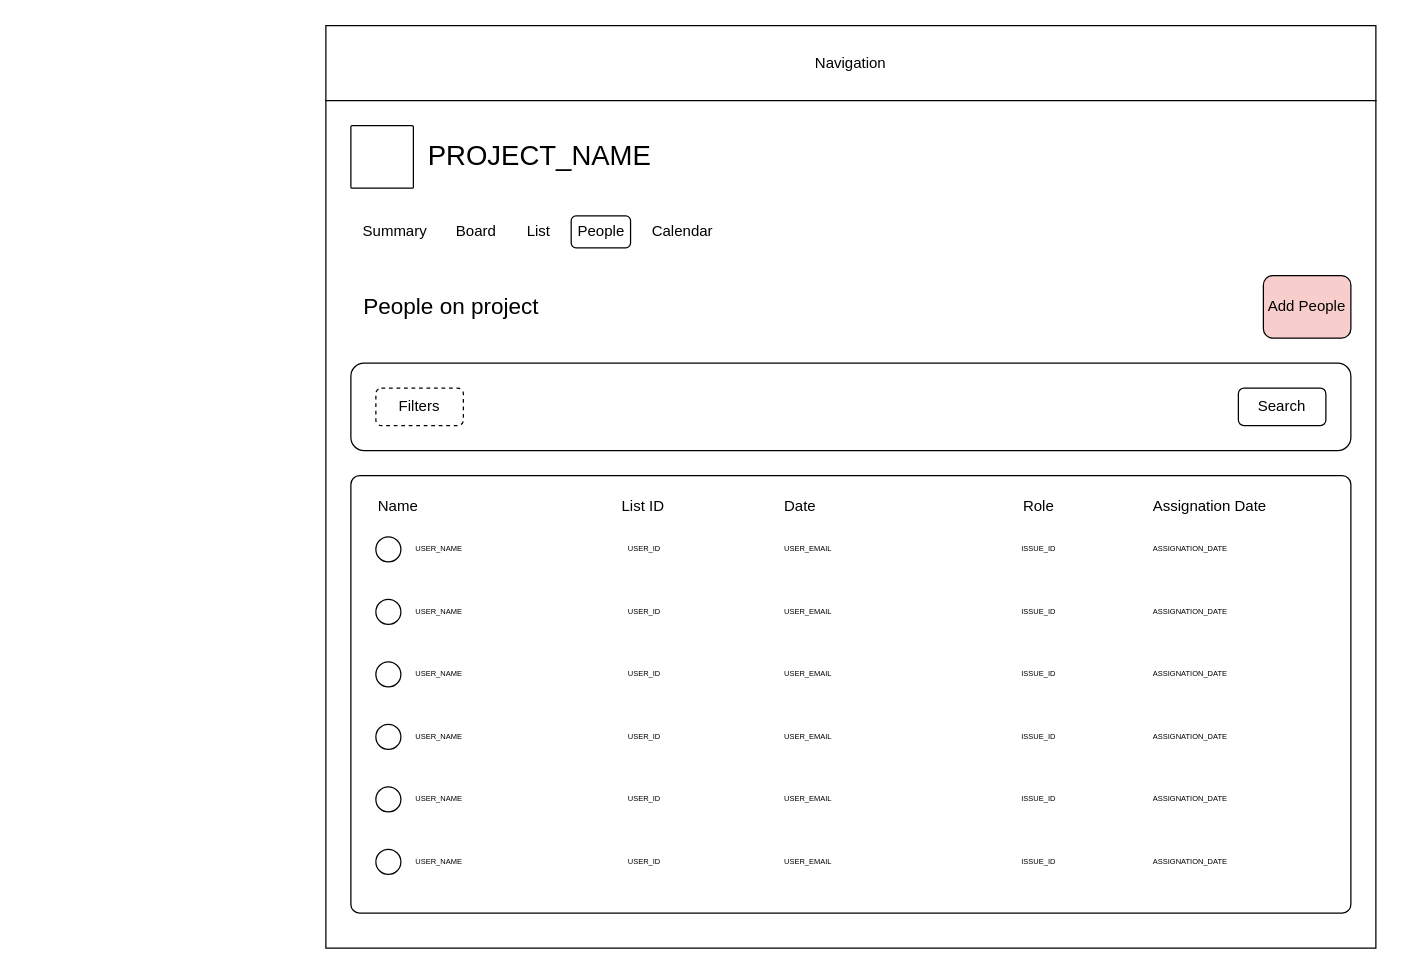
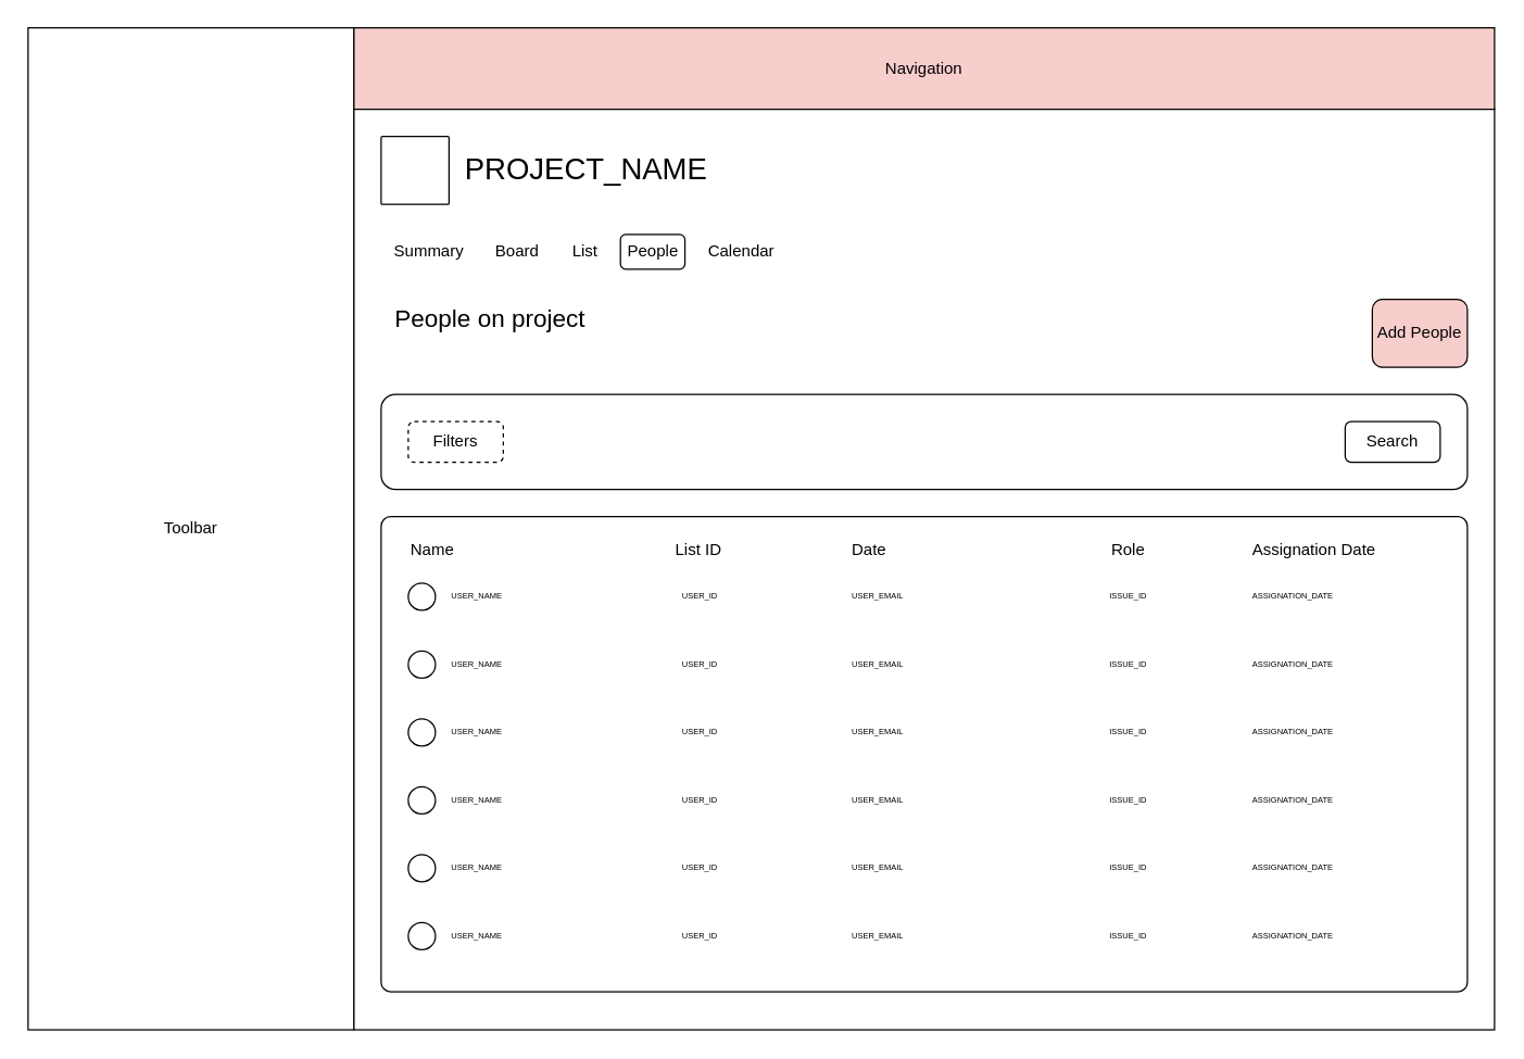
- <mxCell id="3" value="Navigation" style="rounded=0;whiteSpace=wrap;html=1;" vertex="1" parent="1"><mxGeometry x="260" y="20" width="840" height="60" as="geometry" /></mxCell>
+ <mxCell id="3" value="Navigation" style="rounded=0;whiteSpace=wrap;html=1;fillColor=#f8cecc;" vertex="1" parent="1"><mxGeometry x="260" y="20" width="840" height="60" as="geometry" /></mxCell>
- <mxCell id="13" value="People on project" style="text;html=1;align=center;verticalAlign=middle;resizable=0;points=[];autosize=1;strokeColor=none;fillColor=none;fontSize=18;" vertex="1" parent="1"><mxGeometry x="280" y="225" width="160" height="40" as="geometry" /></mxCell>
+ <mxCell id="13" value="People on project" style="text;html=1;align=center;verticalAlign=middle;resizable=0;points=[];autosize=1;strokeColor=none;fillColor=none;fontSize=18;" vertex="1" parent="1"><mxGeometry x="280" y="215" width="160" height="40" as="geometry" /></mxCell>
+ <mxCell id="2" value="Toolbar" style="rounded=0;whiteSpace=wrap;html=1;" vertex="1" parent="1"><mxGeometry x="20" y="20" width="240" height="738" as="geometry" /></mxCell>
